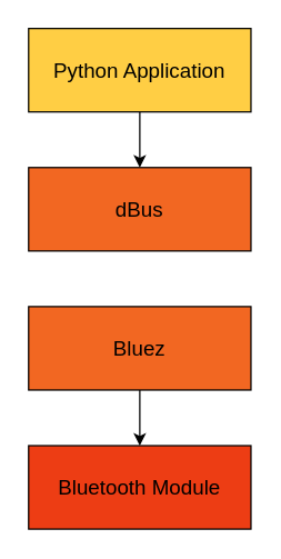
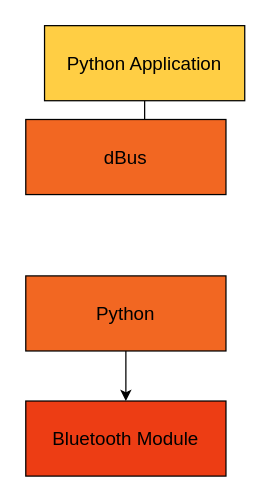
- <mxCell id="3" value="&lt;font style=&quot;font-size: 15px&quot;&gt;Python Application&lt;/font&gt;" style="rounded=0;whiteSpace=wrap;html=1;fillColor=#FFCE44;" vertex="1" parent="1"><mxGeometry x="20" y="20" width="160" height="60" as="geometry" /></mxCell>
+ <mxCell id="3" value="&lt;font style=&quot;font-size: 15px&quot;&gt;Python Application&lt;/font&gt;" style="rounded=0;whiteSpace=wrap;html=1;fillColor=#FFCE44;" vertex="1" parent="1"><mxGeometry x="35" y="20" width="160" height="60" as="geometry" /></mxCell>
- <mxCell id="4" value="&lt;font style=&quot;font-size: 15px&quot;&gt;dBus&lt;/font&gt;" style="rounded=0;whiteSpace=wrap;html=1;fillColor=#F26722;" vertex="1" parent="1"><mxGeometry x="20" y="120" width="160" height="60" as="geometry" /></mxCell>
+ <mxCell id="4" value="&lt;font style=&quot;font-size: 15px&quot;&gt;dBus&lt;/font&gt;" style="rounded=0;whiteSpace=wrap;html=1;fillColor=#F26722;" vertex="1" parent="1"><mxGeometry x="20" y="95" width="160" height="60" as="geometry" /></mxCell>
- <mxCell id="6" value="&lt;font style=&quot;font-size: 15px&quot;&gt;Bluez&lt;/font&gt;" style="rounded=0;whiteSpace=wrap;html=1;fillColor=#F26722;" vertex="1" parent="1"><mxGeometry x="20" y="220" width="160" height="60" as="geometry" /></mxCell>
+ <mxCell id="6" value="&lt;font style=&quot;font-size: 15px&quot;&gt;Python&lt;/font&gt;" style="rounded=0;whiteSpace=wrap;html=1;fillColor=#F26722;" vertex="1" parent="1"><mxGeometry x="20" y="220" width="160" height="60" as="geometry" /></mxCell>
